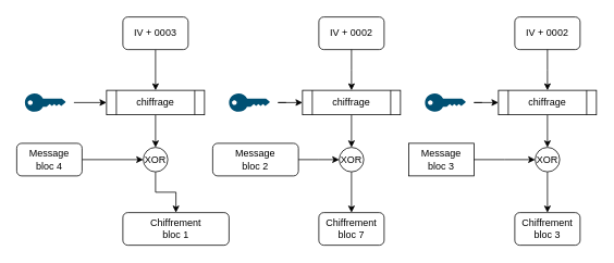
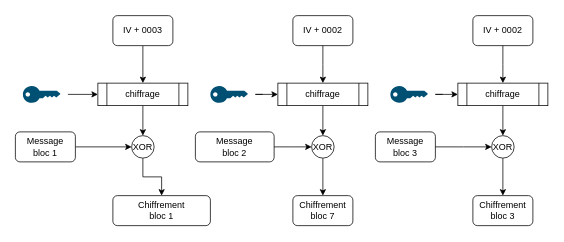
- <mxCell id="12" value="&lt;div&gt;Message&lt;/div&gt;&lt;div&gt;bloc 4&lt;br&gt;&lt;/div&gt;" style="rounded=1;whiteSpace=wrap;html=1;" parent="1" vertex="1"><mxGeometry x="20" y="175" width="80" height="40" as="geometry" /></mxCell>
+ <mxCell id="12" value="&lt;div&gt;Message&lt;/div&gt;&lt;div&gt;bloc 1&lt;br&gt;&lt;/div&gt;" style="rounded=1;whiteSpace=wrap;html=1;" parent="1" vertex="1"><mxGeometry x="20" y="175" width="80" height="40" as="geometry" /></mxCell>
- <mxCell id="29" value="&lt;div&gt;Message&lt;/div&gt;&lt;div&gt;bloc 3&lt;br&gt;&lt;/div&gt;" style="whiteSpace=wrap;html=1;rounded=0;" parent="1" vertex="1"><mxGeometry x="500" y="175" width="80" height="40" as="geometry" /></mxCell>
+ <mxCell id="29" value="&lt;div&gt;Message&lt;/div&gt;&lt;div&gt;bloc 3&lt;br&gt;&lt;/div&gt;" style="rounded=1;whiteSpace=wrap;html=1;" parent="1" vertex="1"><mxGeometry x="500" y="175" width="80" height="40" as="geometry" /></mxCell>
